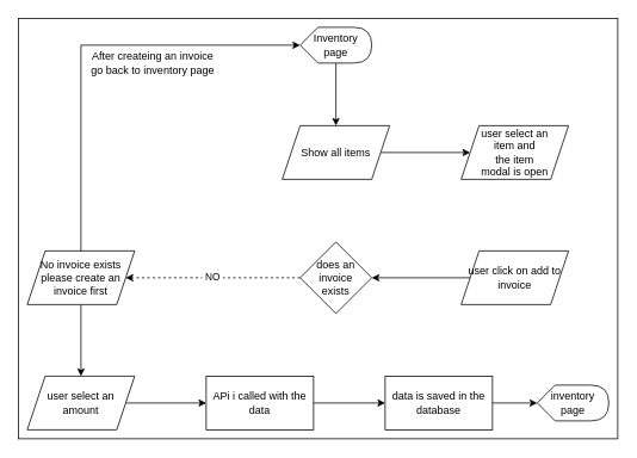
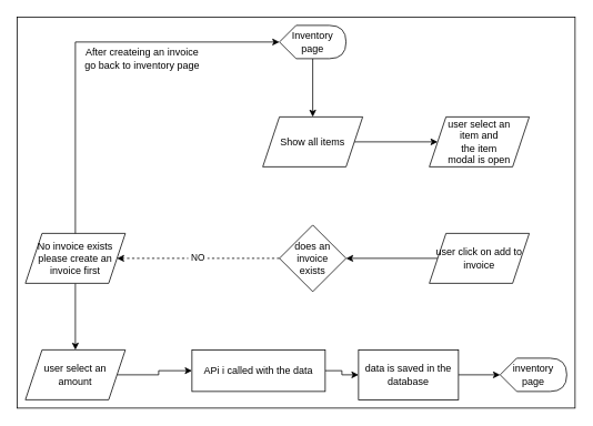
- <mxCell id="20" value="APi i called with the data" style="whiteSpace=wrap;html=1;" vertex="1" parent="1"><mxGeometry x="230" y="420" width="120" height="60" as="geometry" /></mxCell>
+ <mxCell id="20" value="APi i called with the data" style="whiteSpace=wrap;html=1;" vertex="1" parent="1"><mxGeometry x="230" y="420" width="160" height="50" as="geometry" /></mxCell>
